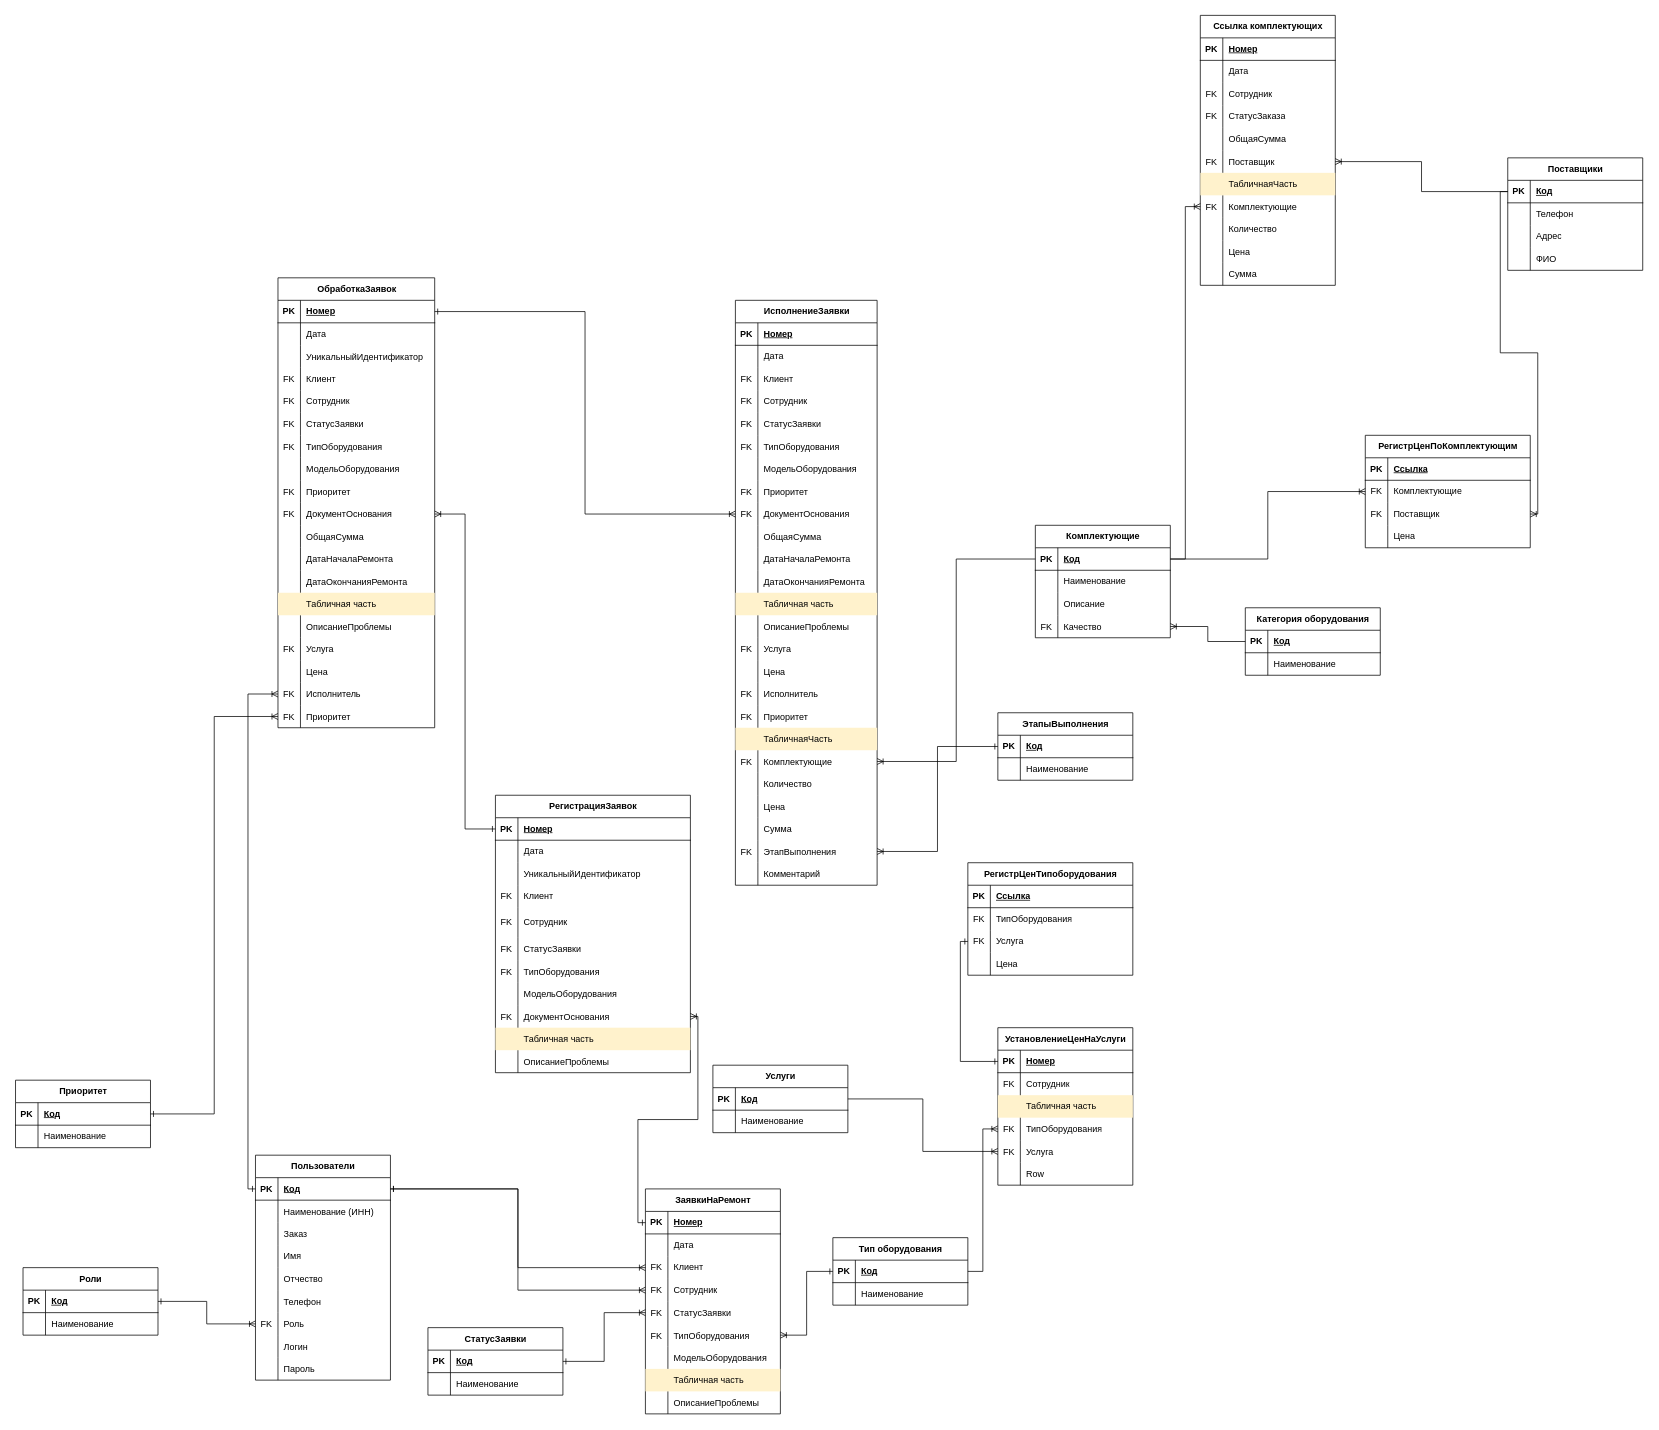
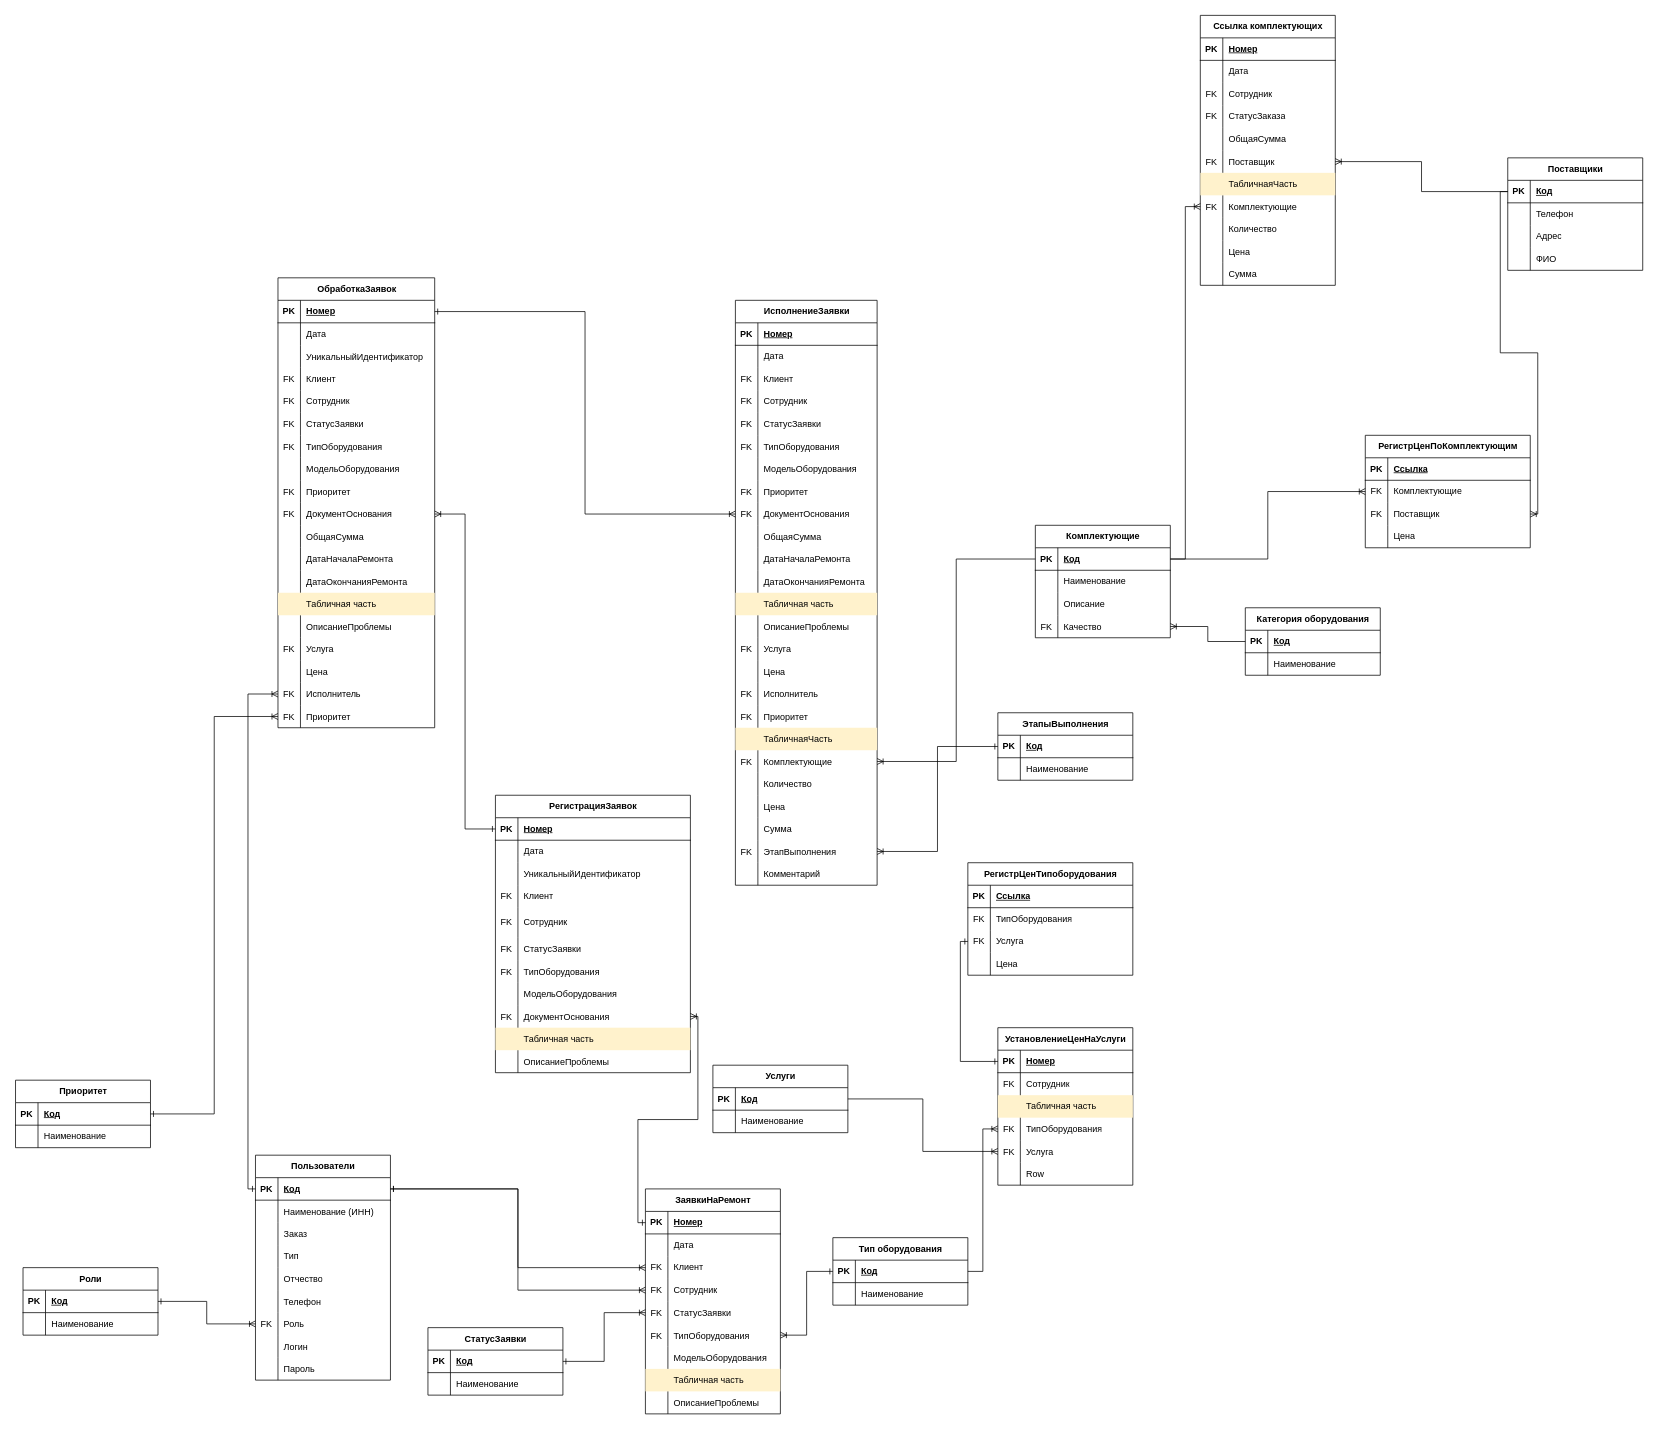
- <mxCell id="14" value="Имя" style="shape=partialRectangle;connectable=0;fillColor=none;top=0;left=0;bottom=0;right=0;align=left;spacingLeft=6;overflow=hidden;whiteSpace=wrap;html=1;" vertex="1" parent="12"><mxGeometry x="30" width="150" height="30" as="geometry"><mxRectangle width="150" height="30" as="alternateBounds" /></mxGeometry></mxCell>
+ <mxCell id="14" value="Тип" style="shape=partialRectangle;connectable=0;fillColor=none;top=0;left=0;bottom=0;right=0;align=left;spacingLeft=6;overflow=hidden;whiteSpace=wrap;html=1;" vertex="1" parent="12"><mxGeometry x="30" width="150" height="30" as="geometry"><mxRectangle width="150" height="30" as="alternateBounds" /></mxGeometry></mxCell>
